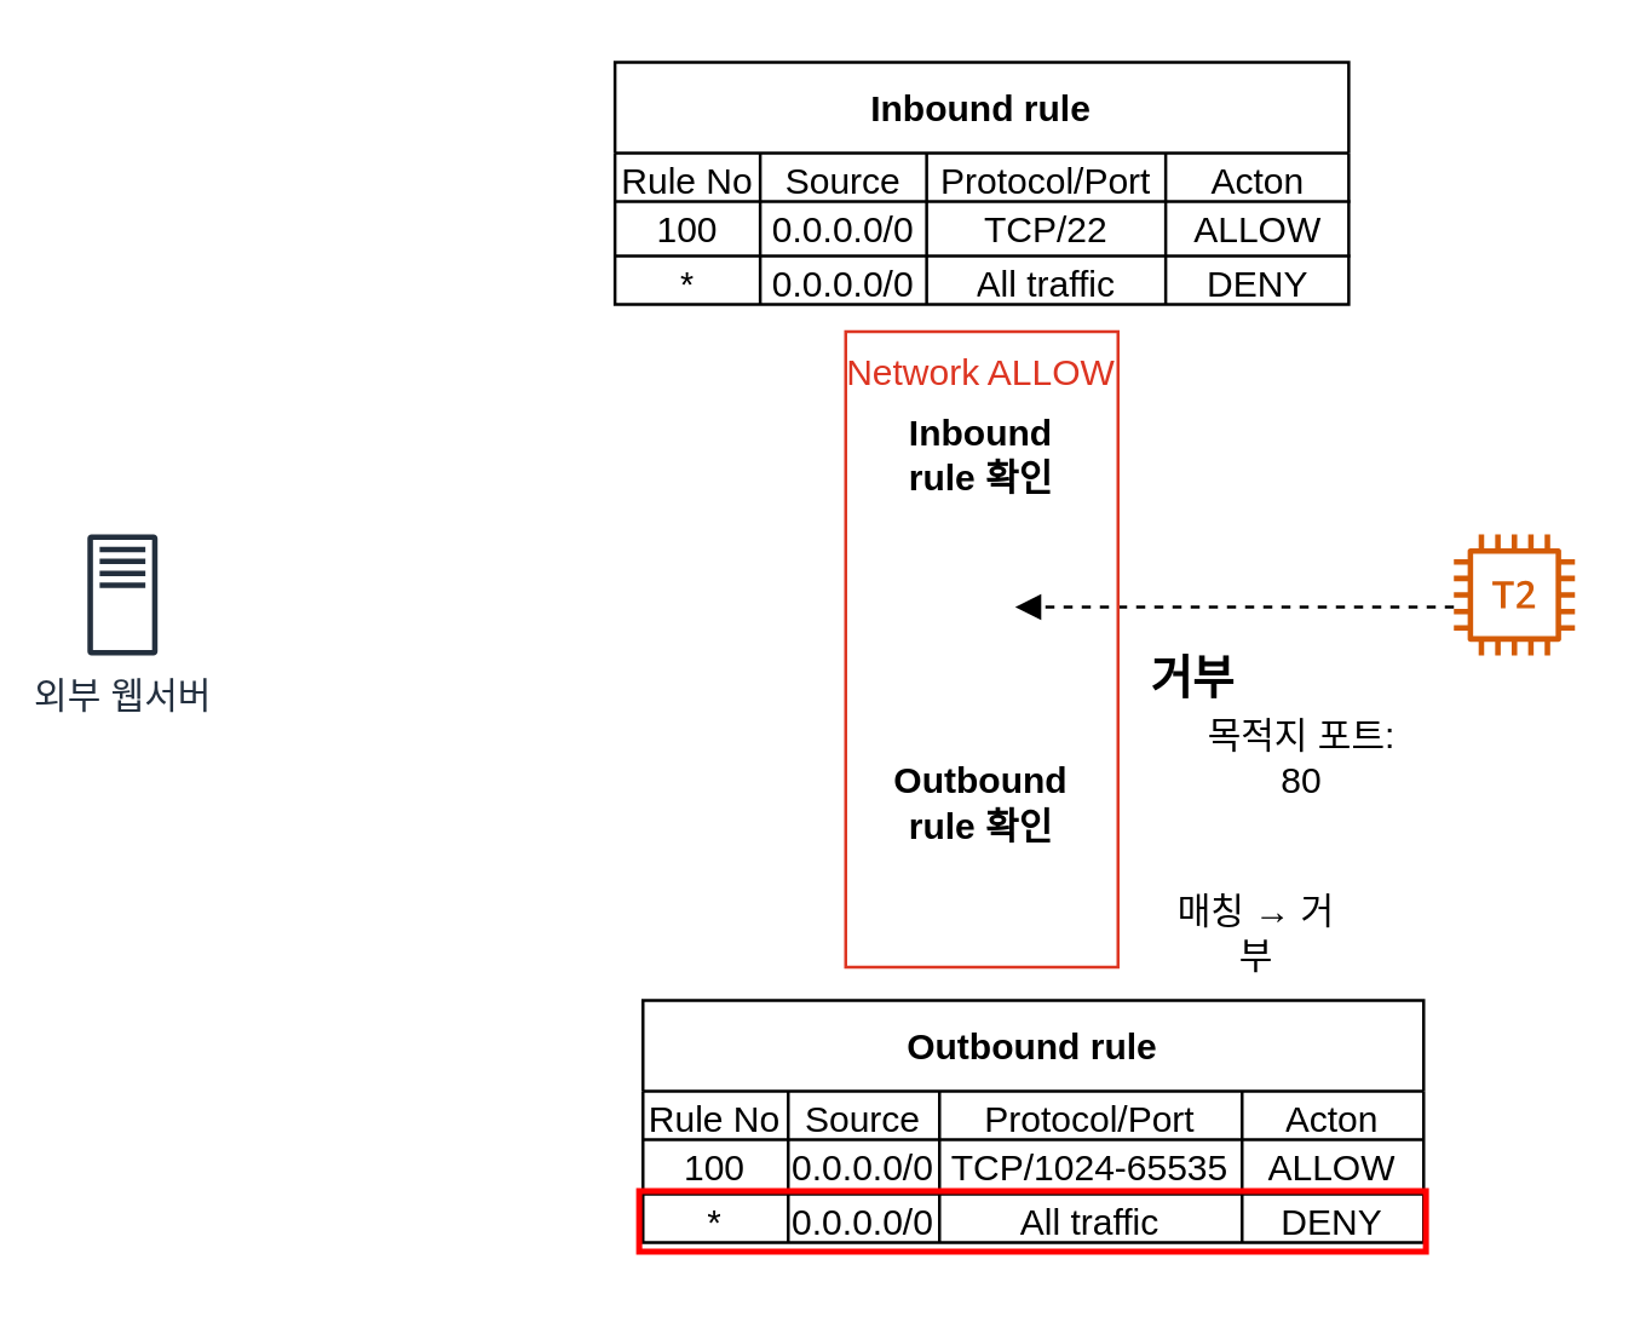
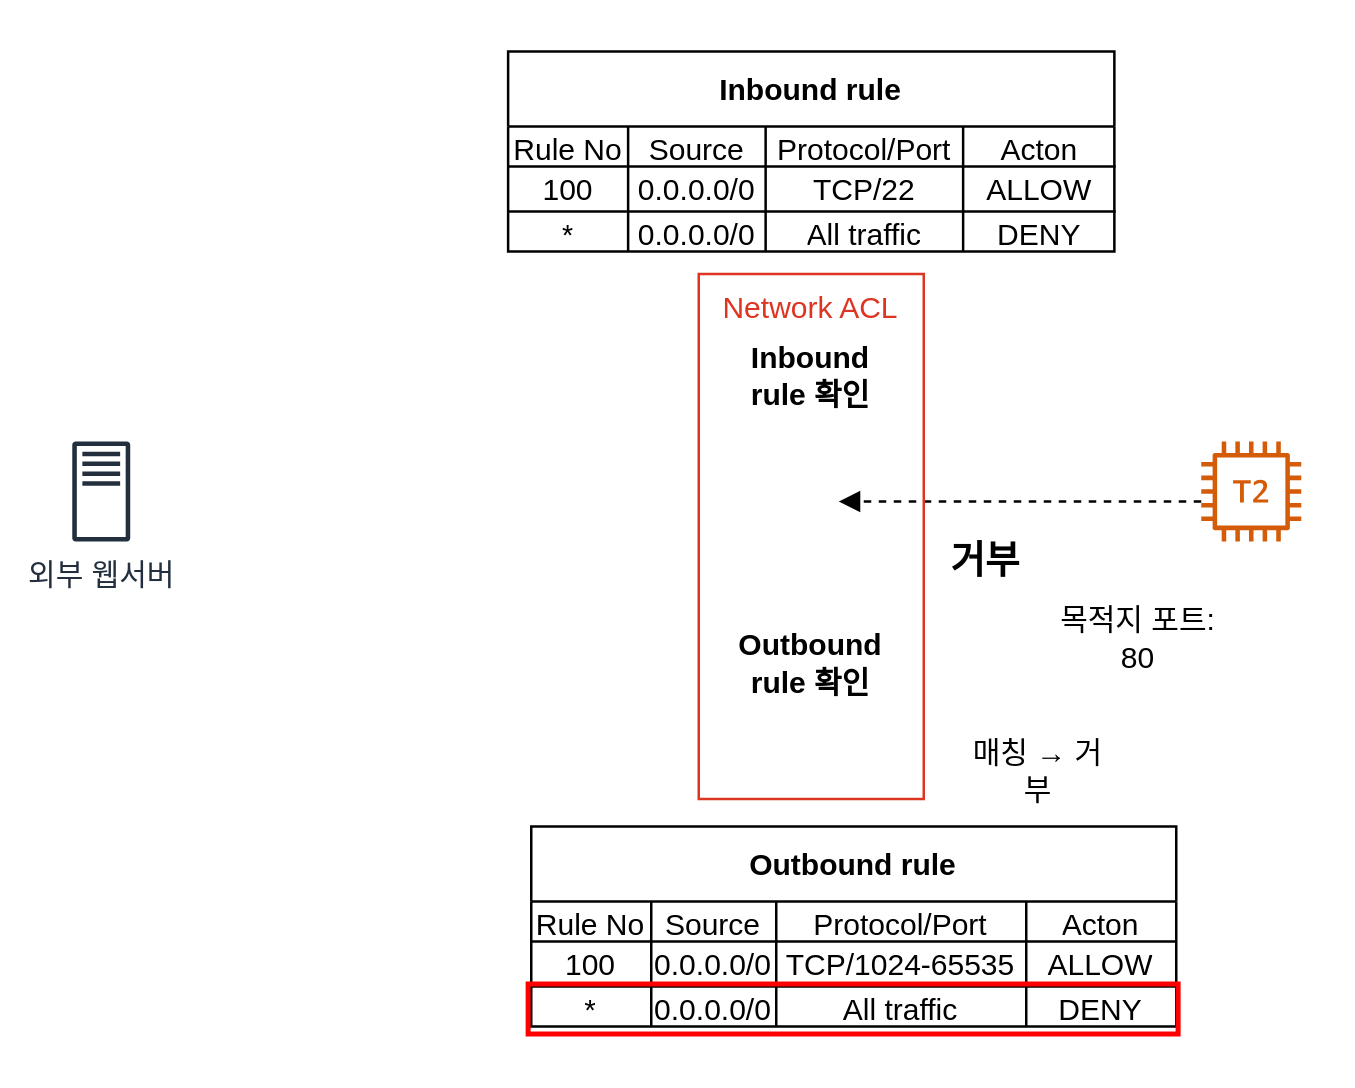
- <mxCell id="4" value="Network ALLOW" style="fillColor=none;strokeColor=#DD3522;verticalAlign=top;fontStyle=0;fontColor=#DD3522;" vertex="1" parent="1"><mxGeometry x="279" y="109" width="90" height="210" as="geometry" /></mxCell>
+ <mxCell id="4" value="Network ACL" style="fillColor=none;strokeColor=#DD3522;verticalAlign=top;fontStyle=0;fontColor=#DD3522;" vertex="1" parent="1"><mxGeometry x="279" y="109" width="90" height="210" as="geometry" /></mxCell>
- <mxCell id="43" value="목적지 포트: 80" style="text;html=1;strokeColor=none;fillColor=none;align=center;verticalAlign=middle;whiteSpace=wrap;rounded=0;fontColor=#000000;" vertex="1" parent="1"><mxGeometry x="390" y="240" width="80" height="20" as="geometry" /></mxCell>
+ <mxCell id="43" value="목적지 포트: 80" style="text;html=1;strokeColor=none;fillColor=none;align=center;verticalAlign=middle;whiteSpace=wrap;rounded=0;fontColor=#000000;" vertex="1" parent="1"><mxGeometry x="415" y="245" width="80" height="20" as="geometry" /></mxCell>
